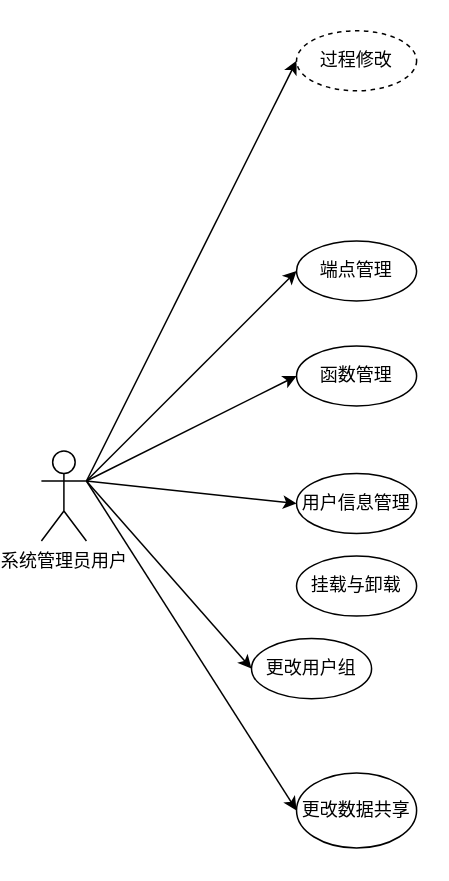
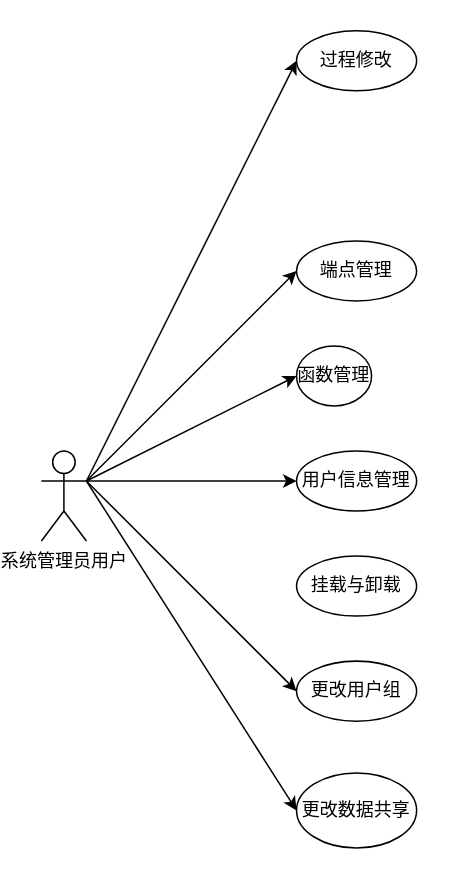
- <mxCell id="12" value="过程修改" style="ellipse;whiteSpace=wrap;html=1;dashed=1;" vertex="1" parent="1"><mxGeometry x="190" y="20" width="80" height="40" as="geometry" /></mxCell>
+ <mxCell id="12" value="过程修改" style="ellipse;whiteSpace=wrap;html=1;" vertex="1" parent="1"><mxGeometry x="190" y="20" width="80" height="40" as="geometry" /></mxCell>
- <mxCell id="10" value="函数管理" style="ellipse;whiteSpace=wrap;html=1;" vertex="1" parent="1"><mxGeometry x="190" y="230" width="80" height="40" as="geometry" /></mxCell>
+ <mxCell id="10" value="函数管理" style="ellipse;whiteSpace=wrap;html=1;" vertex="1" parent="1"><mxGeometry x="190" y="230" width="50" height="40" as="geometry" /></mxCell>
- <mxCell id="11" value="用户信息管理" style="ellipse;whiteSpace=wrap;html=1;" vertex="1" parent="1"><mxGeometry x="190" y="315" width="80" height="40" as="geometry" /></mxCell>
+ <mxCell id="11" value="用户信息管理" style="ellipse;whiteSpace=wrap;html=1;" vertex="1" parent="1"><mxGeometry x="190" y="300" width="80" height="40" as="geometry" /></mxCell>
- <mxCell id="14" value="更改用户组" style="ellipse;whiteSpace=wrap;html=1;" vertex="1" parent="1"><mxGeometry x="160" y="425" width="80" height="40" as="geometry" /></mxCell>
+ <mxCell id="14" value="更改用户组" style="ellipse;whiteSpace=wrap;html=1;" vertex="1" parent="1"><mxGeometry x="190" y="440" width="80" height="40" as="geometry" /></mxCell>
